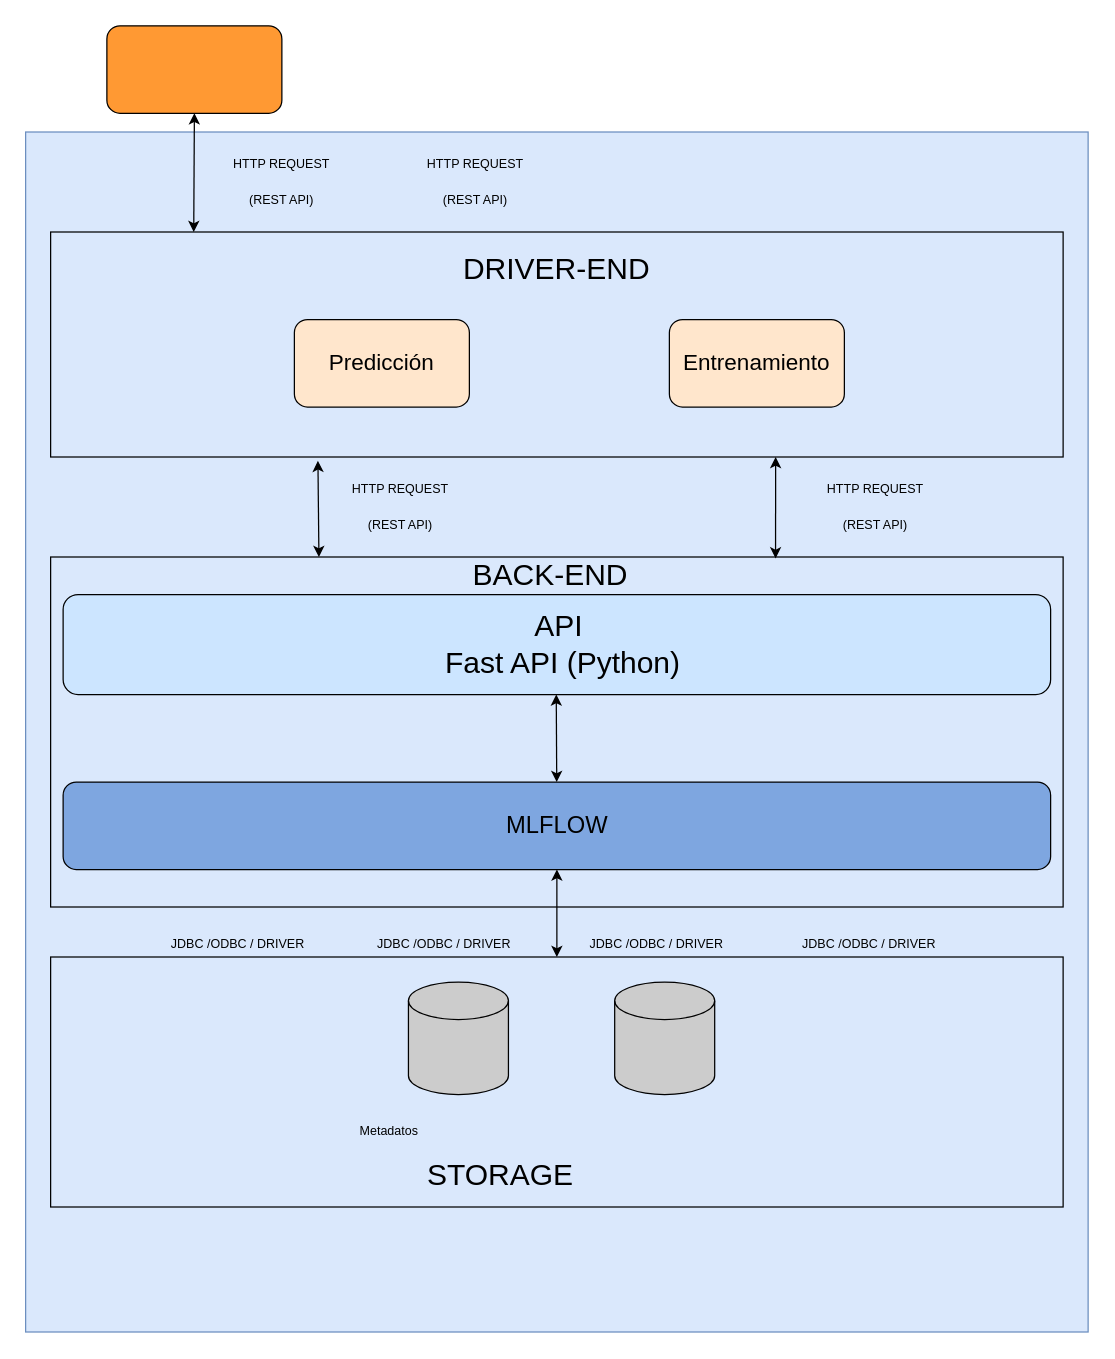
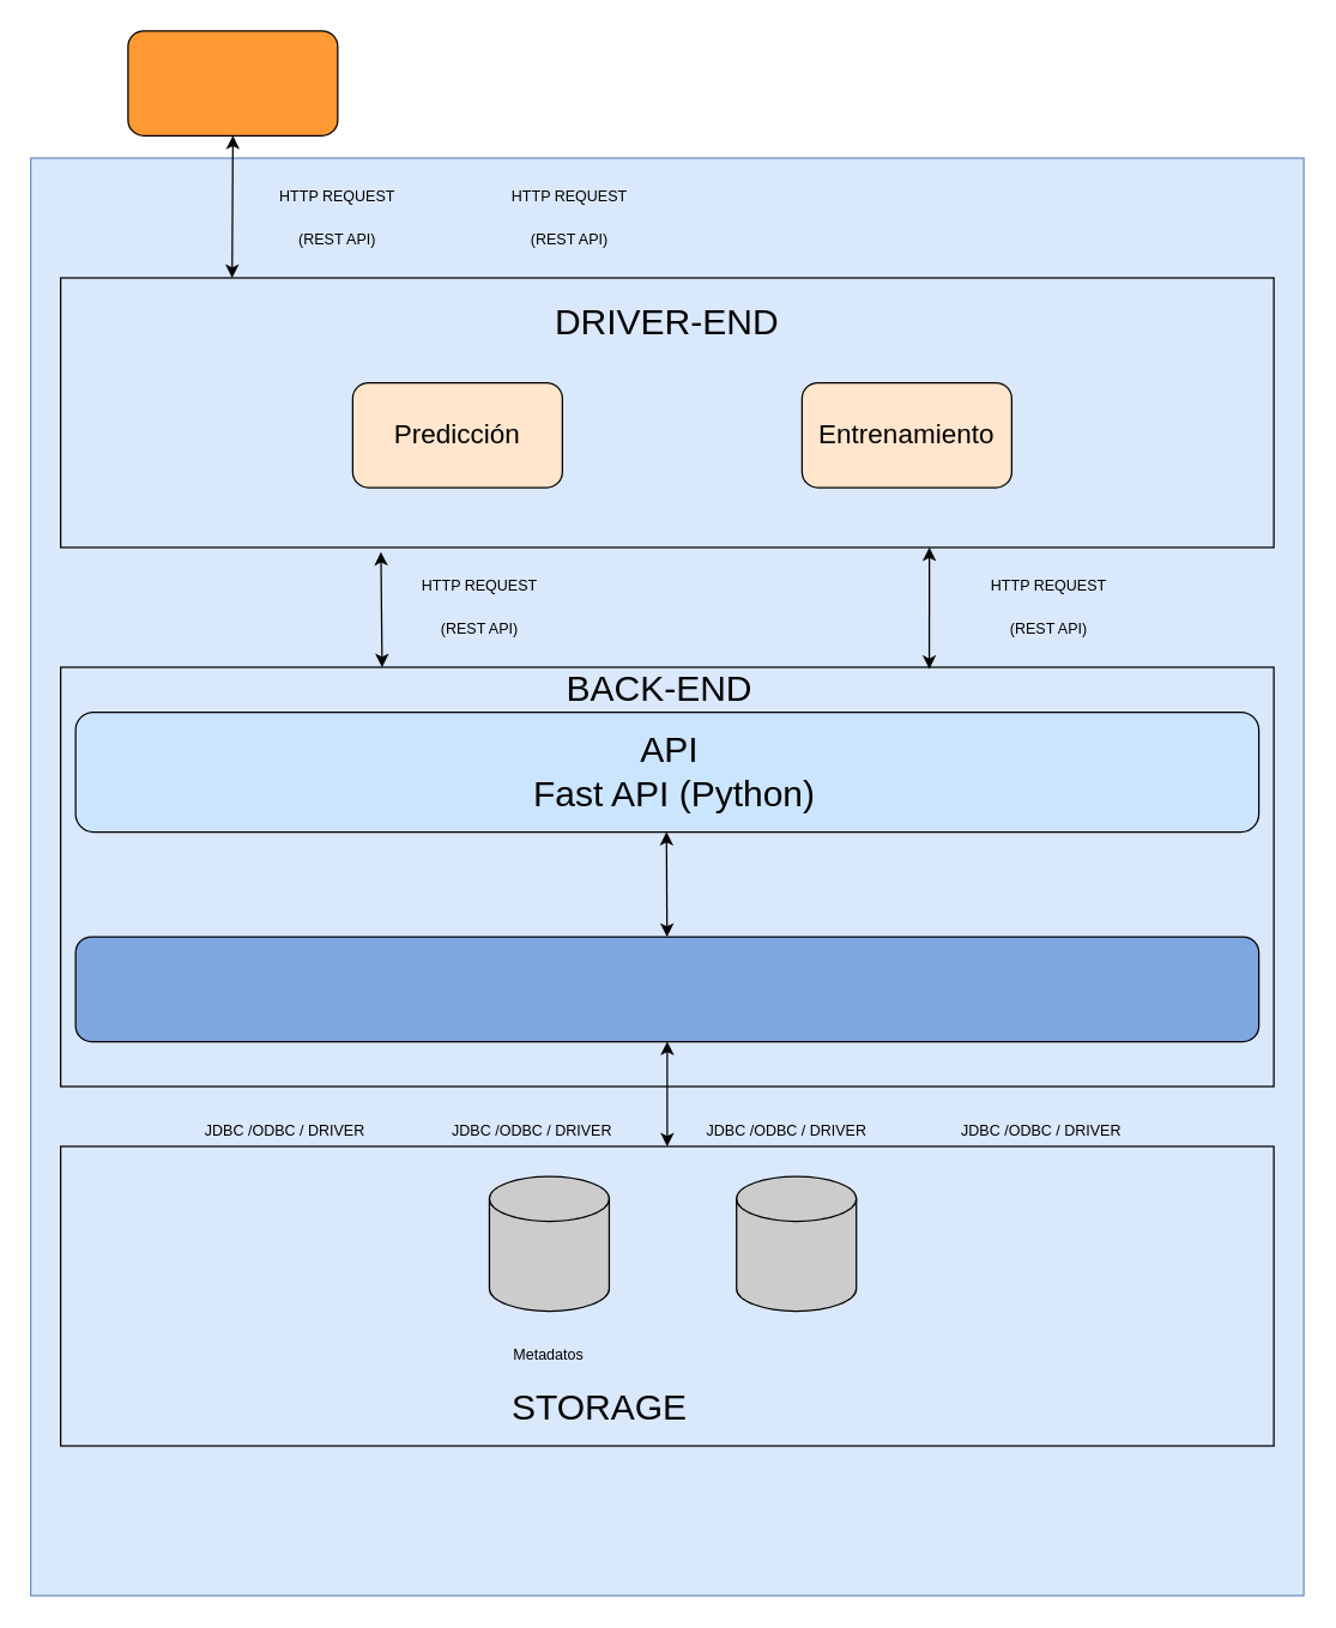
- <mxCell id="19" value="&lt;span style=&quot;font-size: 19px;&quot;&gt;MLFLOW&lt;/span&gt;" style="text;html=1;strokeColor=none;fillColor=none;align=center;verticalAlign=middle;whiteSpace=wrap;rounded=0;fontSize=19;" parent="1" vertex="1"><mxGeometry x="402.5" y="645" width="85" height="30" as="geometry" /></mxCell>
- <mxCell id="38" value="&lt;font style=&quot;font-size: 10px;&quot;&gt;Metadatos&lt;br&gt;&lt;/font&gt;" style="text;html=1;strokeColor=none;fillColor=none;align=center;verticalAlign=middle;whiteSpace=wrap;rounded=0;fontSize=24;" vertex="1" parent="1"><mxGeometry x="246.26" y="885" width="130" height="30" as="geometry" /></mxCell>
+ <mxCell id="38" value="&lt;font style=&quot;font-size: 10px;&quot;&gt;Metadatos&lt;br&gt;&lt;/font&gt;" style="text;html=1;strokeColor=none;fillColor=none;align=center;verticalAlign=middle;whiteSpace=wrap;rounded=0;fontSize=24;" vertex="1" parent="1"><mxGeometry x="301.26" y="885" width="130" height="30" as="geometry" /></mxCell>
